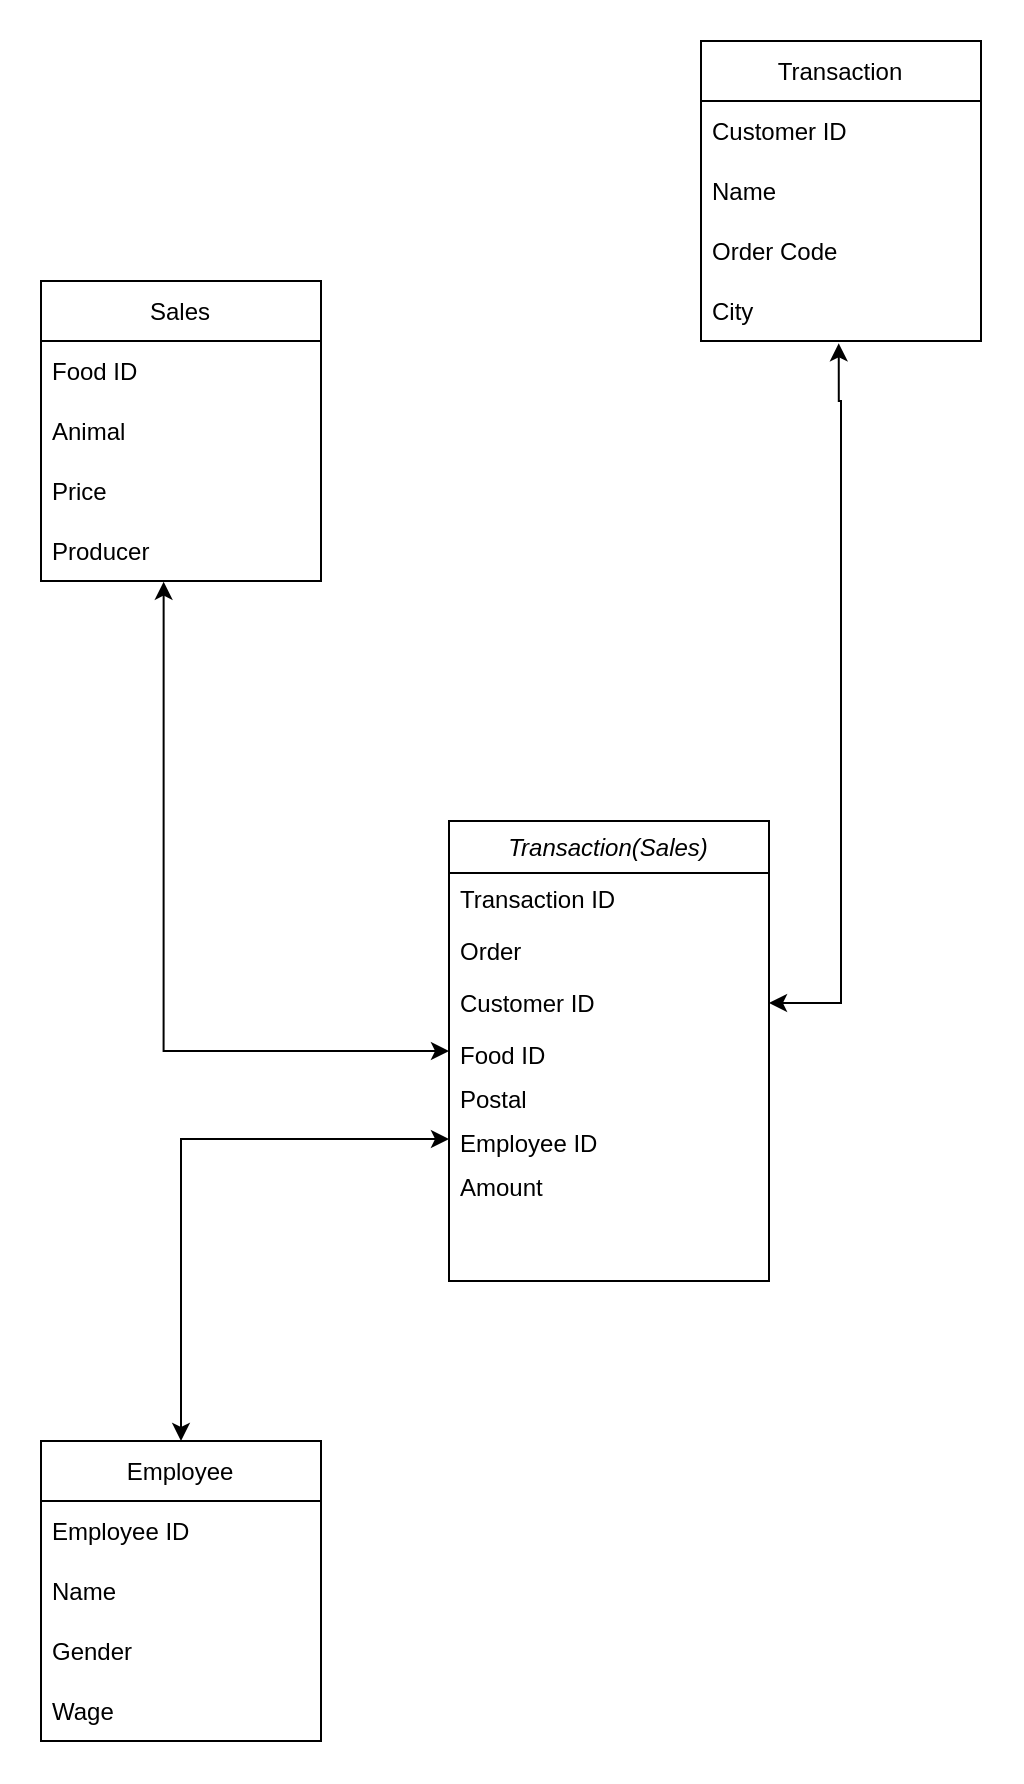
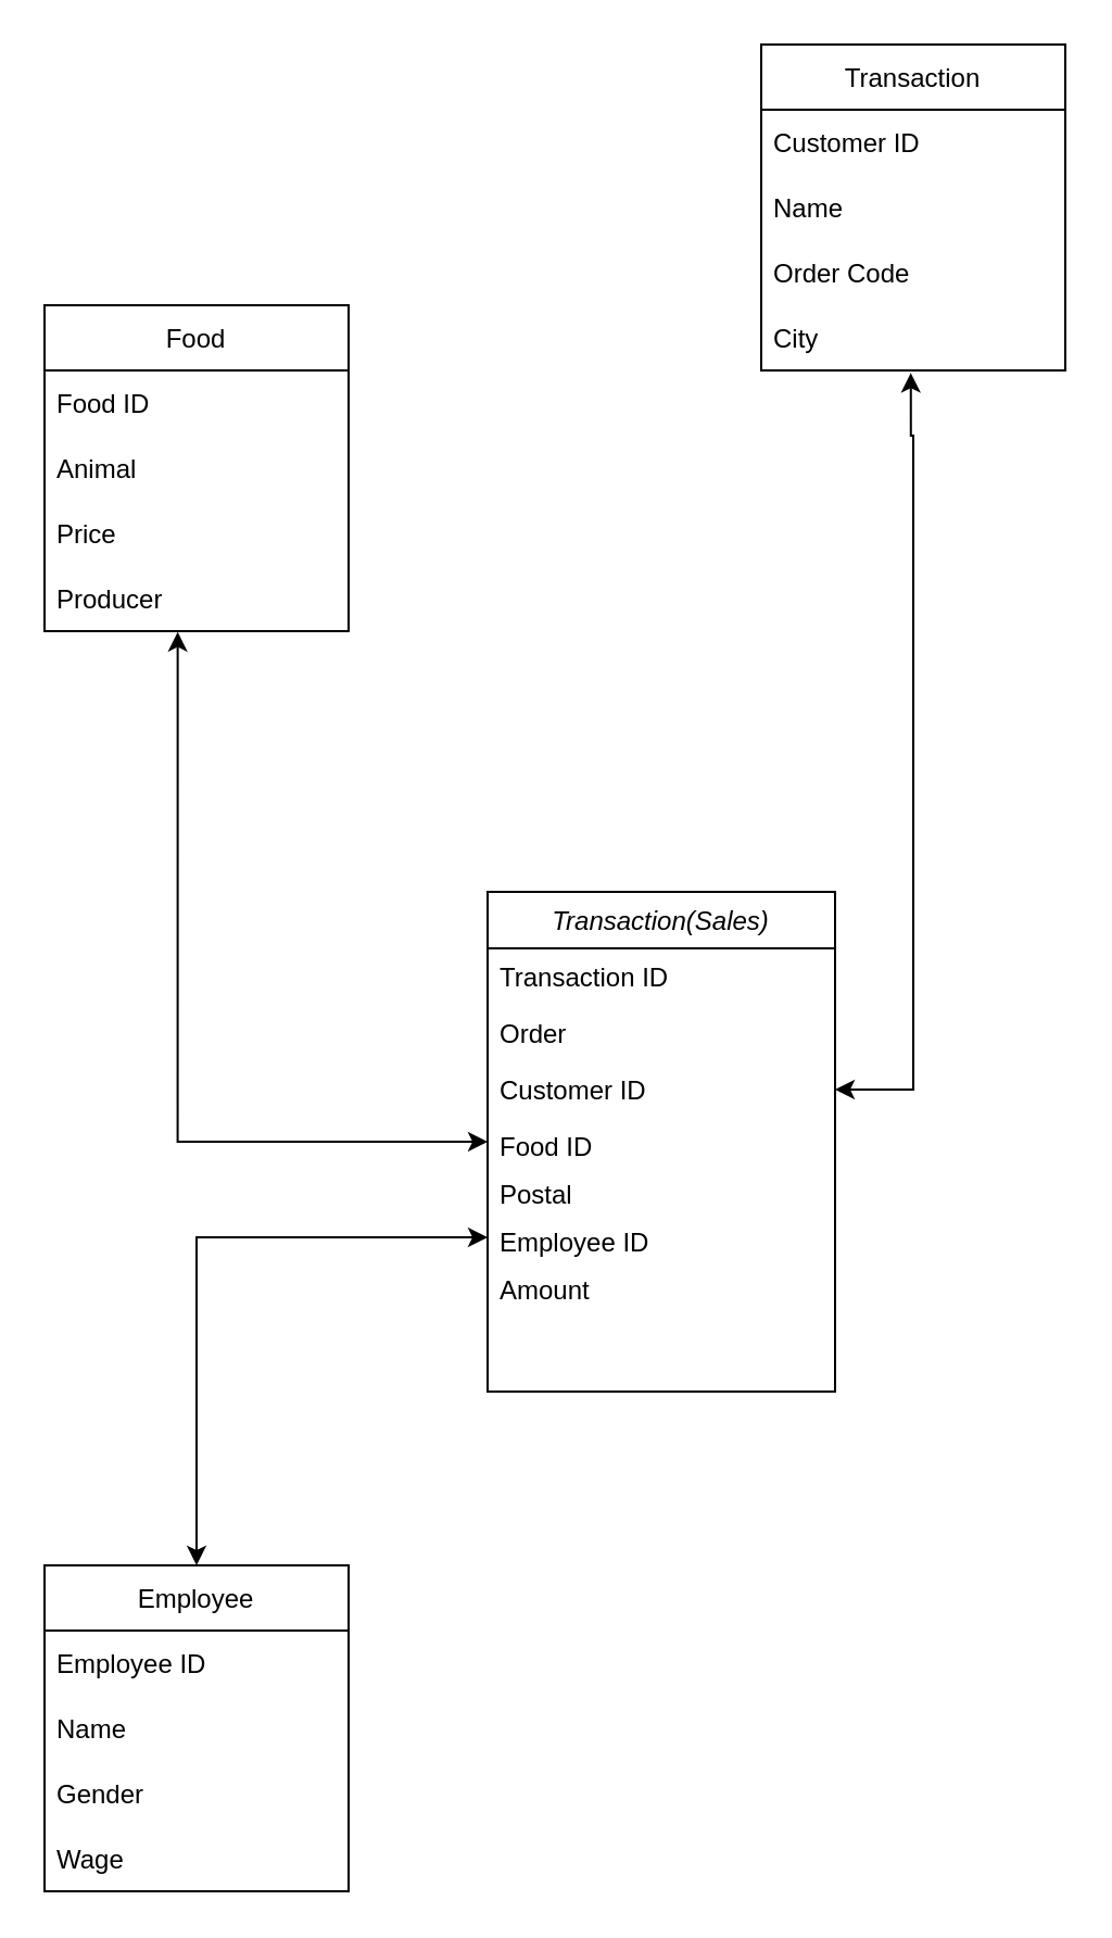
- <mxCell id="17" value="Sales" style="swimlane;fontStyle=0;childLayout=stackLayout;horizontal=1;startSize=30;horizontalStack=0;resizeParent=1;resizeParentMax=0;resizeLast=0;collapsible=1;marginBottom=0;" vertex="1" parent="1"><mxGeometry x="20" y="140" width="140" height="150" as="geometry" /></mxCell>
+ <mxCell id="17" value="Food" style="swimlane;fontStyle=0;childLayout=stackLayout;horizontal=1;startSize=30;horizontalStack=0;resizeParent=1;resizeParentMax=0;resizeLast=0;collapsible=1;marginBottom=0;" vertex="1" parent="1"><mxGeometry x="20" y="140" width="140" height="150" as="geometry" /></mxCell>
